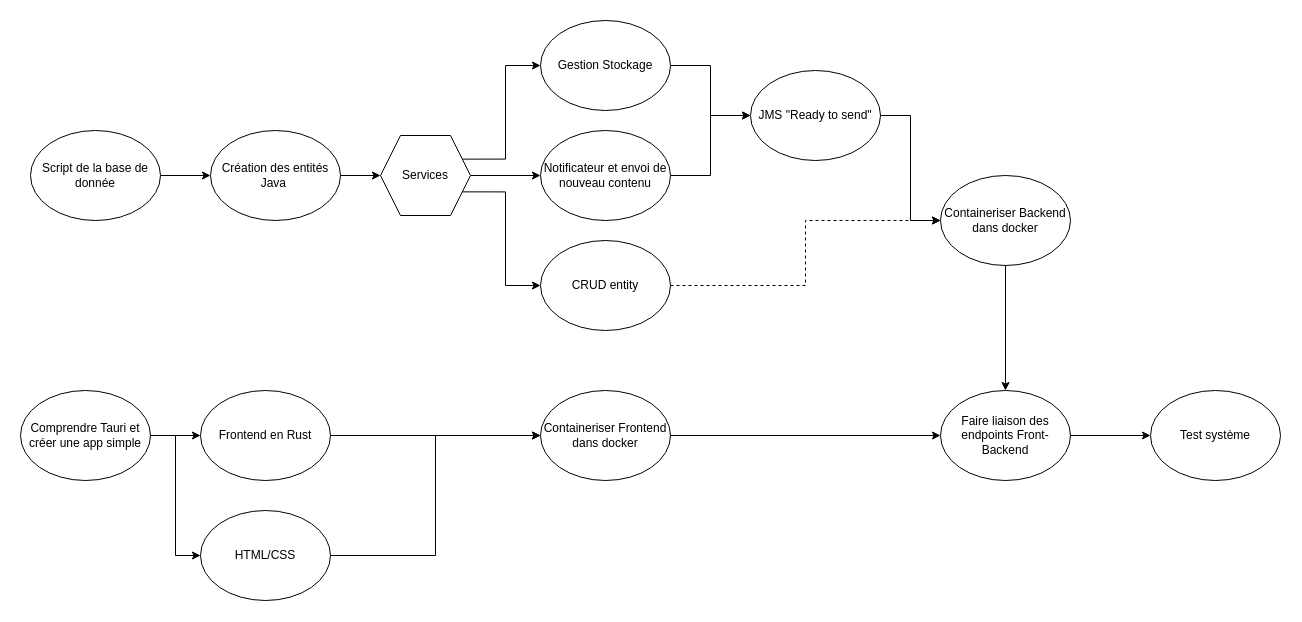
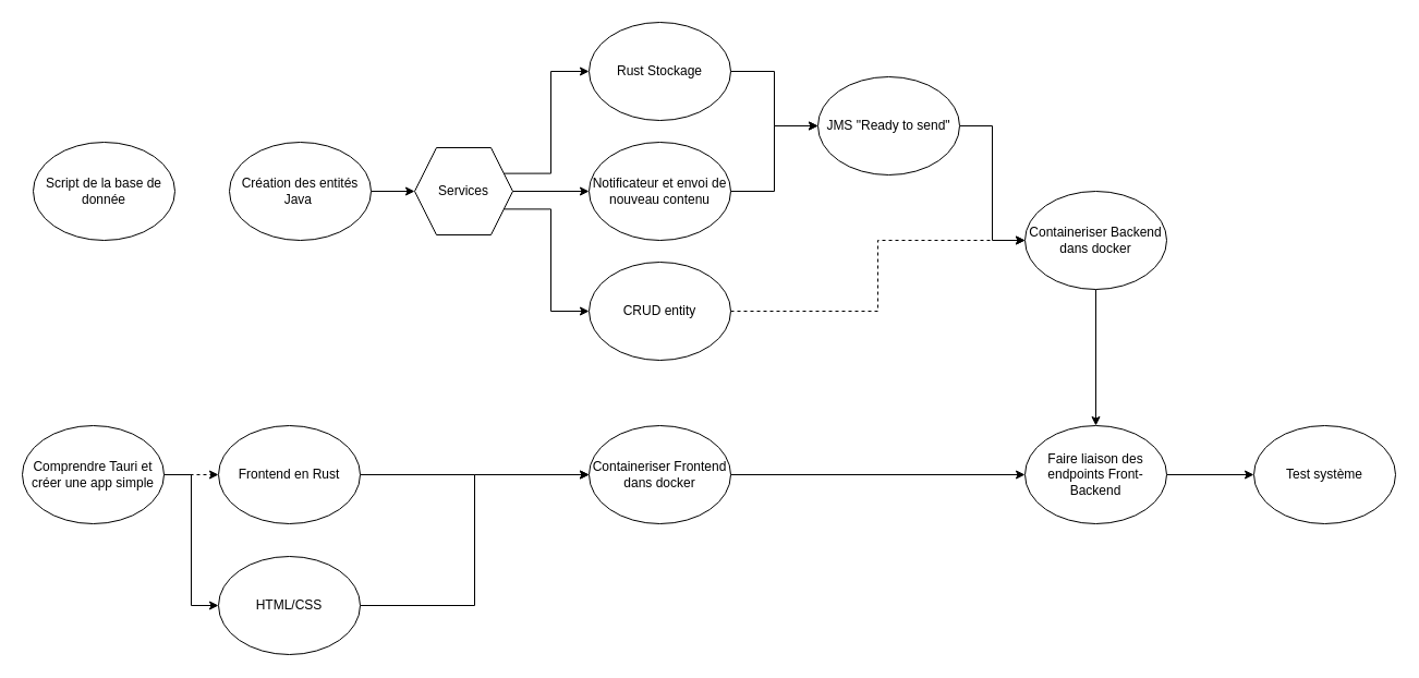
- <mxCell id="11" value="Gestion Stockage" style="ellipse;whiteSpace=wrap;html=1;" vertex="1" parent="1"><mxGeometry x="540" y="20" width="130" height="90" as="geometry" /></mxCell>
+ <mxCell id="11" value="Rust Stockage" style="ellipse;whiteSpace=wrap;html=1;" vertex="1" parent="1"><mxGeometry x="540" y="20" width="130" height="90" as="geometry" /></mxCell>
- <mxCell id="2" style="edgeStyle=orthogonalEdgeStyle;rounded=0;orthogonalLoop=1;jettySize=auto;html=1;exitX=1;exitY=0.5;exitDx=0;exitDy=0;entryX=0;entryY=0.5;entryDx=0;entryDy=0;" edge="1" parent="1" source="3" target="5"><mxGeometry relative="1" as="geometry" /></mxCell>
- <mxCell id="21" style="edgeStyle=orthogonalEdgeStyle;rounded=0;orthogonalLoop=1;jettySize=auto;html=1;exitX=1;exitY=0.5;exitDx=0;exitDy=0;" edge="1" parent="1" source="23" target="25"><mxGeometry relative="1" as="geometry" /></mxCell>
+ <mxCell id="21" style="edgeStyle=orthogonalEdgeStyle;rounded=0;orthogonalLoop=1;jettySize=auto;html=1;exitX=1;exitY=0.5;exitDx=0;exitDy=0;dashed=1;" edge="1" parent="1" source="23" target="25"><mxGeometry relative="1" as="geometry" /></mxCell>
